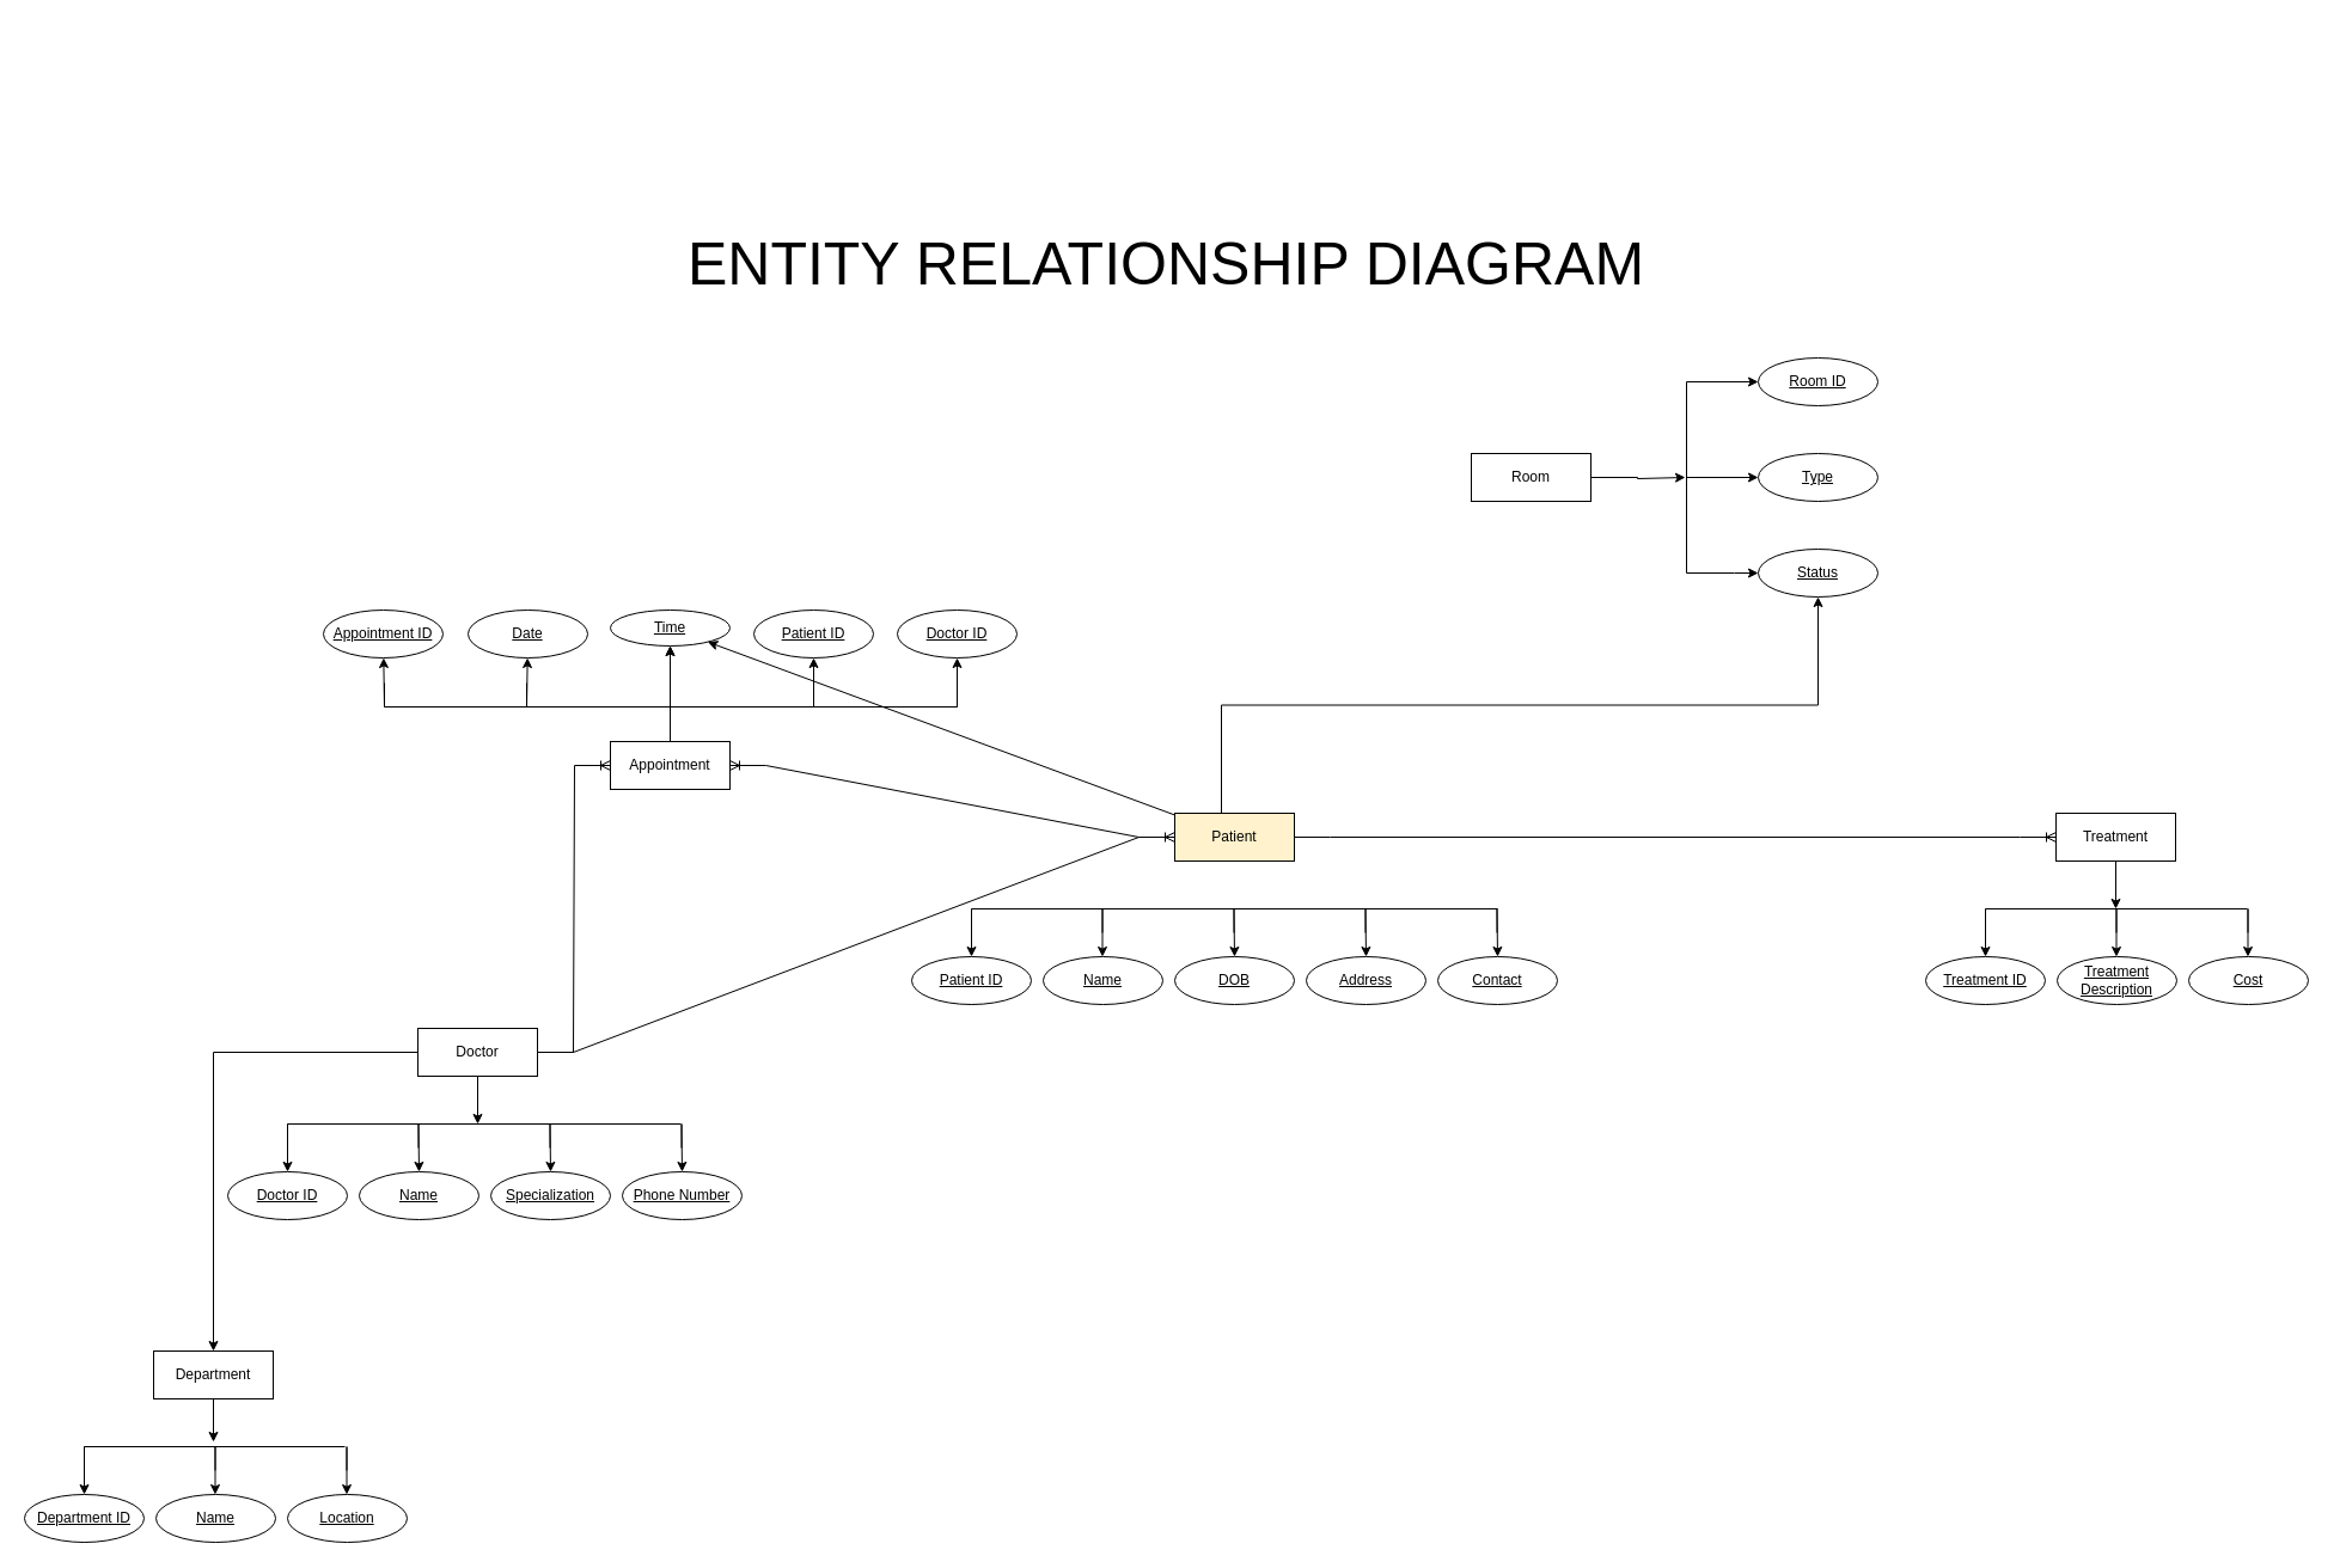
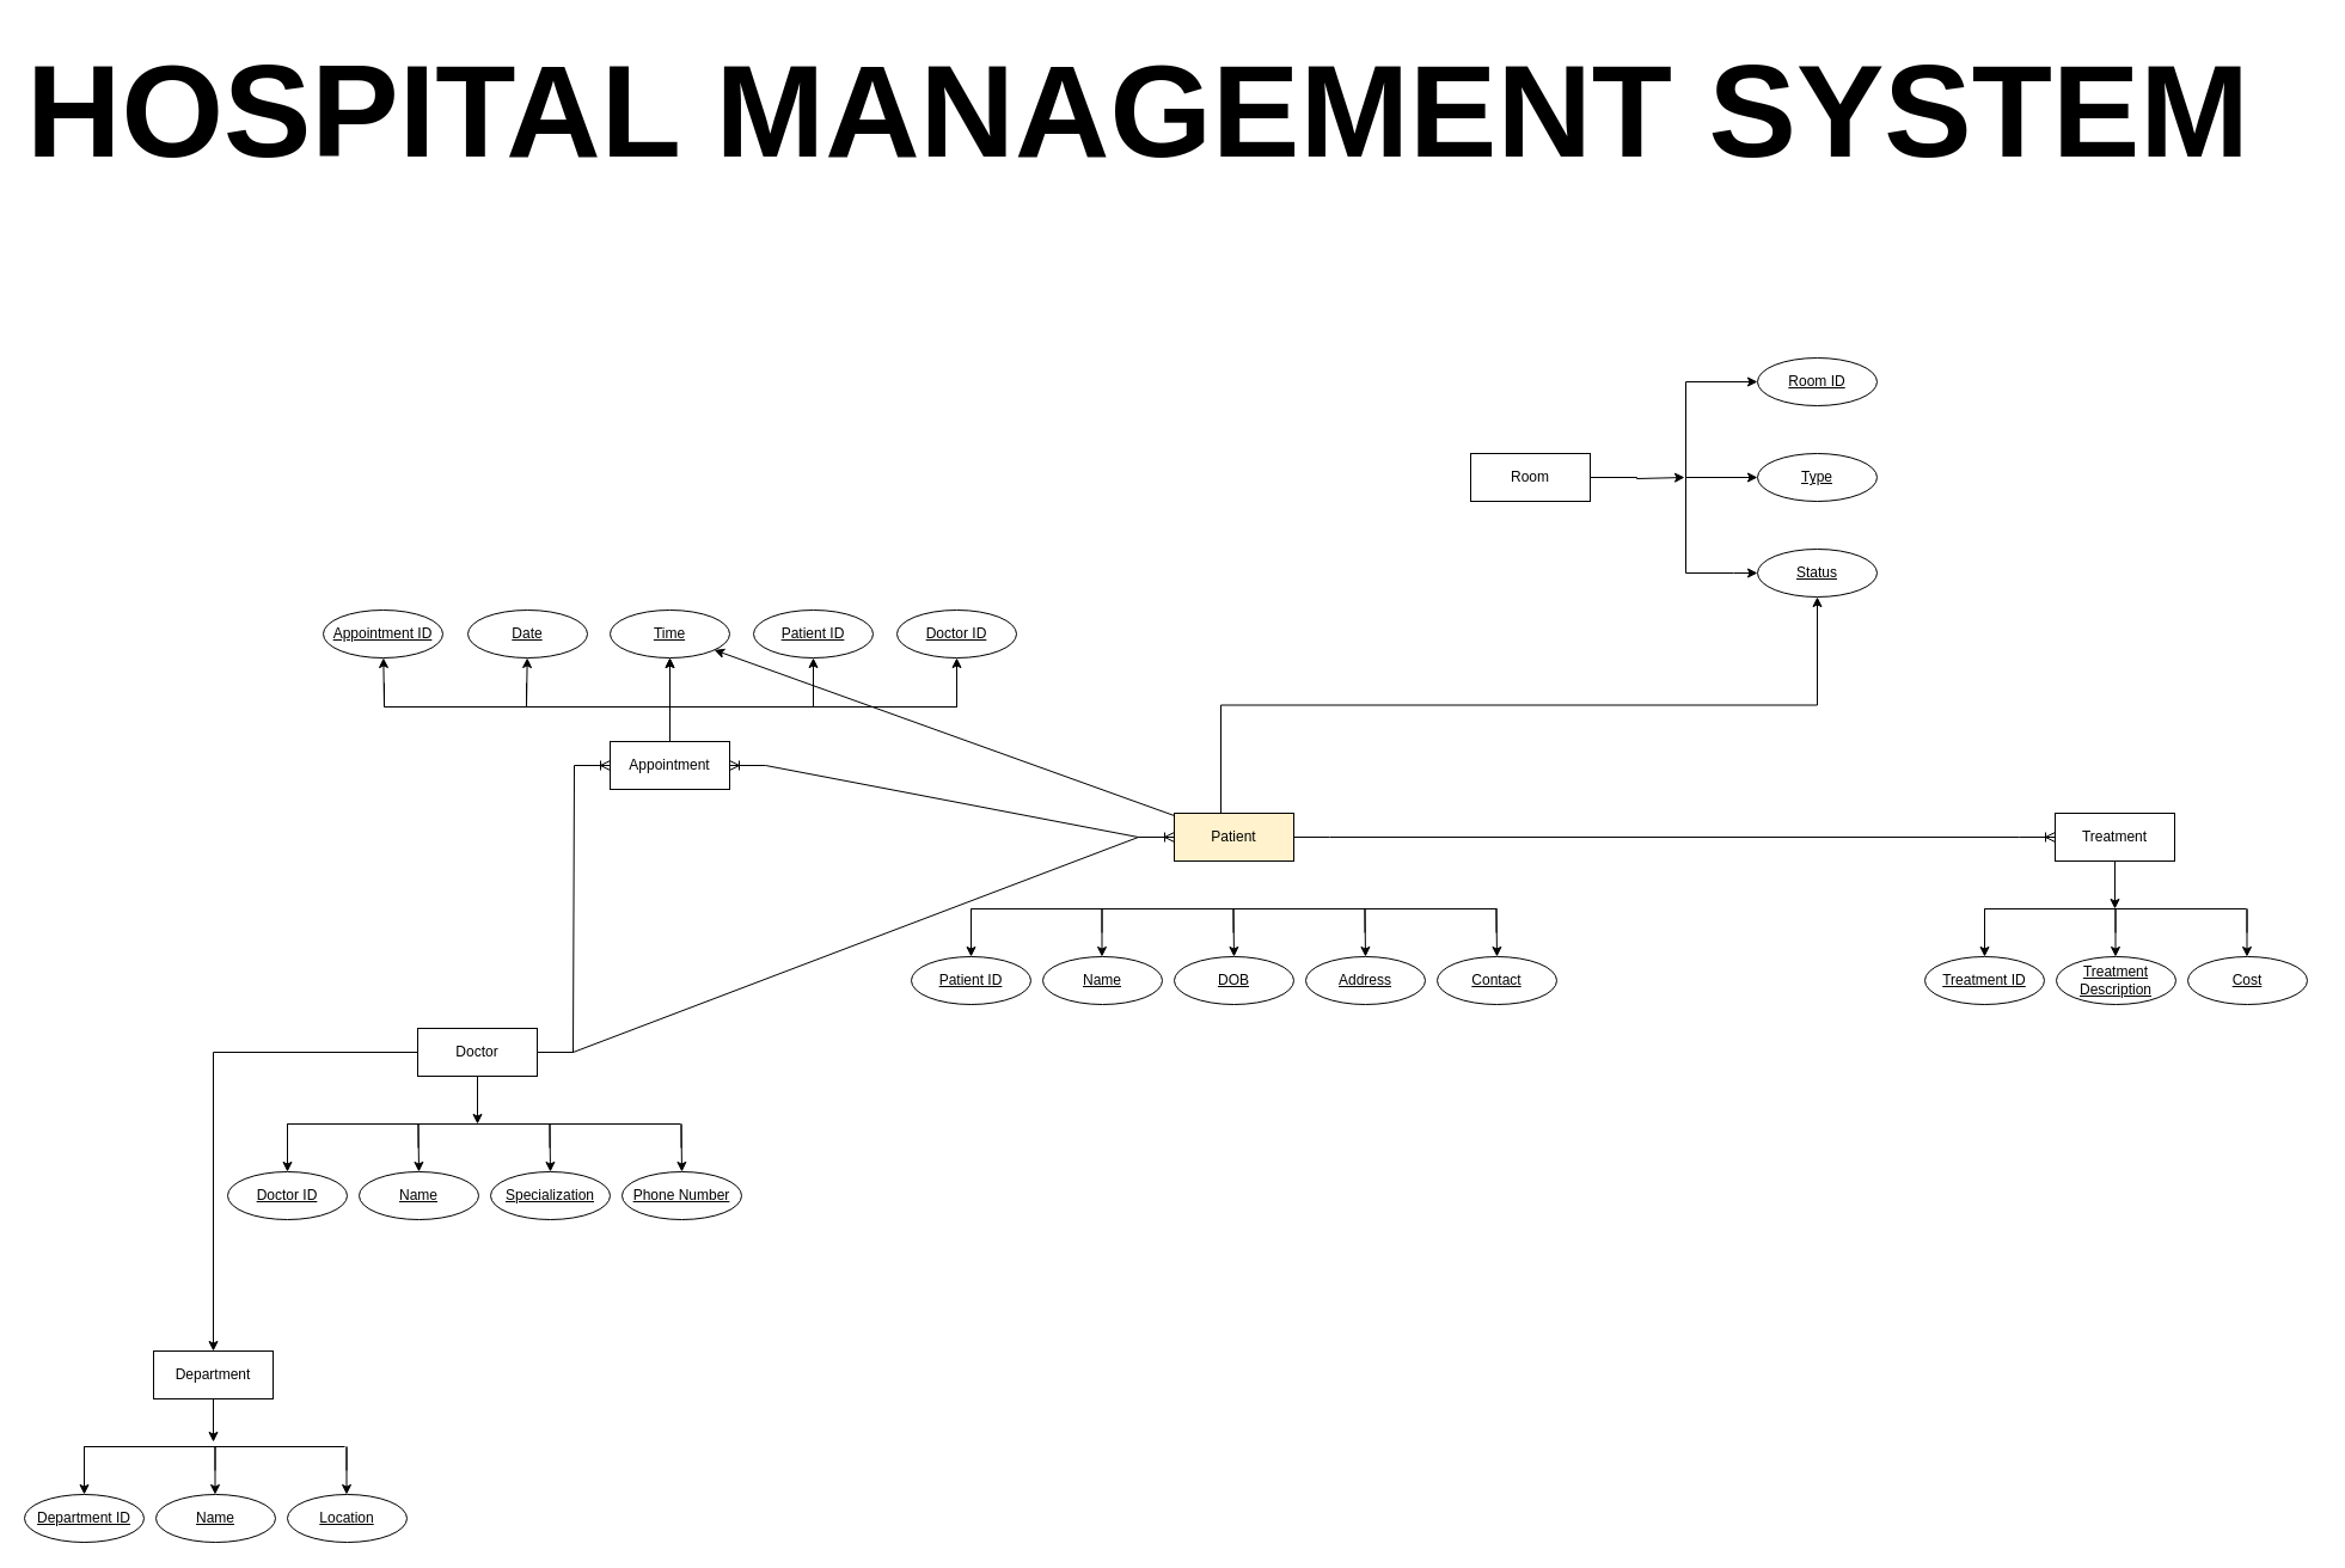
+ <mxCell id="75" value="&lt;h1 style=&quot;margin-top: 0px;&quot;&gt;&lt;font style=&quot;font-size: 110px;&quot;&gt;HOSPITAL MANAGEMENT SYSTEM&lt;/font&gt;&lt;/h1&gt;" style="text;html=1;whiteSpace=wrap;overflow=hidden;rounded=0;" vertex="1" parent="1"><mxGeometry x="20" y="20" width="1920" height="160" as="geometry" /></mxCell>
- <mxCell id="76" value="&lt;font style=&quot;font-size: 50px;&quot;&gt;ENTITY RELATIONSHIP DIAGRAM&lt;/font&gt;" style="text;html=1;align=center;verticalAlign=middle;whiteSpace=wrap;rounded=0;" vertex="1" parent="1"><mxGeometry x="510" y="180" width="930" height="80" as="geometry" /></mxCell>
- <mxCell id="14" value="Time" style="ellipse;whiteSpace=wrap;html=1;align=center;fontStyle=4;" vertex="1" parent="1"><mxGeometry x="510" y="510" width="100" height="30" as="geometry" /></mxCell>
+ <mxCell id="14" value="Time" style="ellipse;whiteSpace=wrap;html=1;align=center;fontStyle=4;" vertex="1" parent="1"><mxGeometry x="510" y="510" width="100" height="40" as="geometry" /></mxCell>
